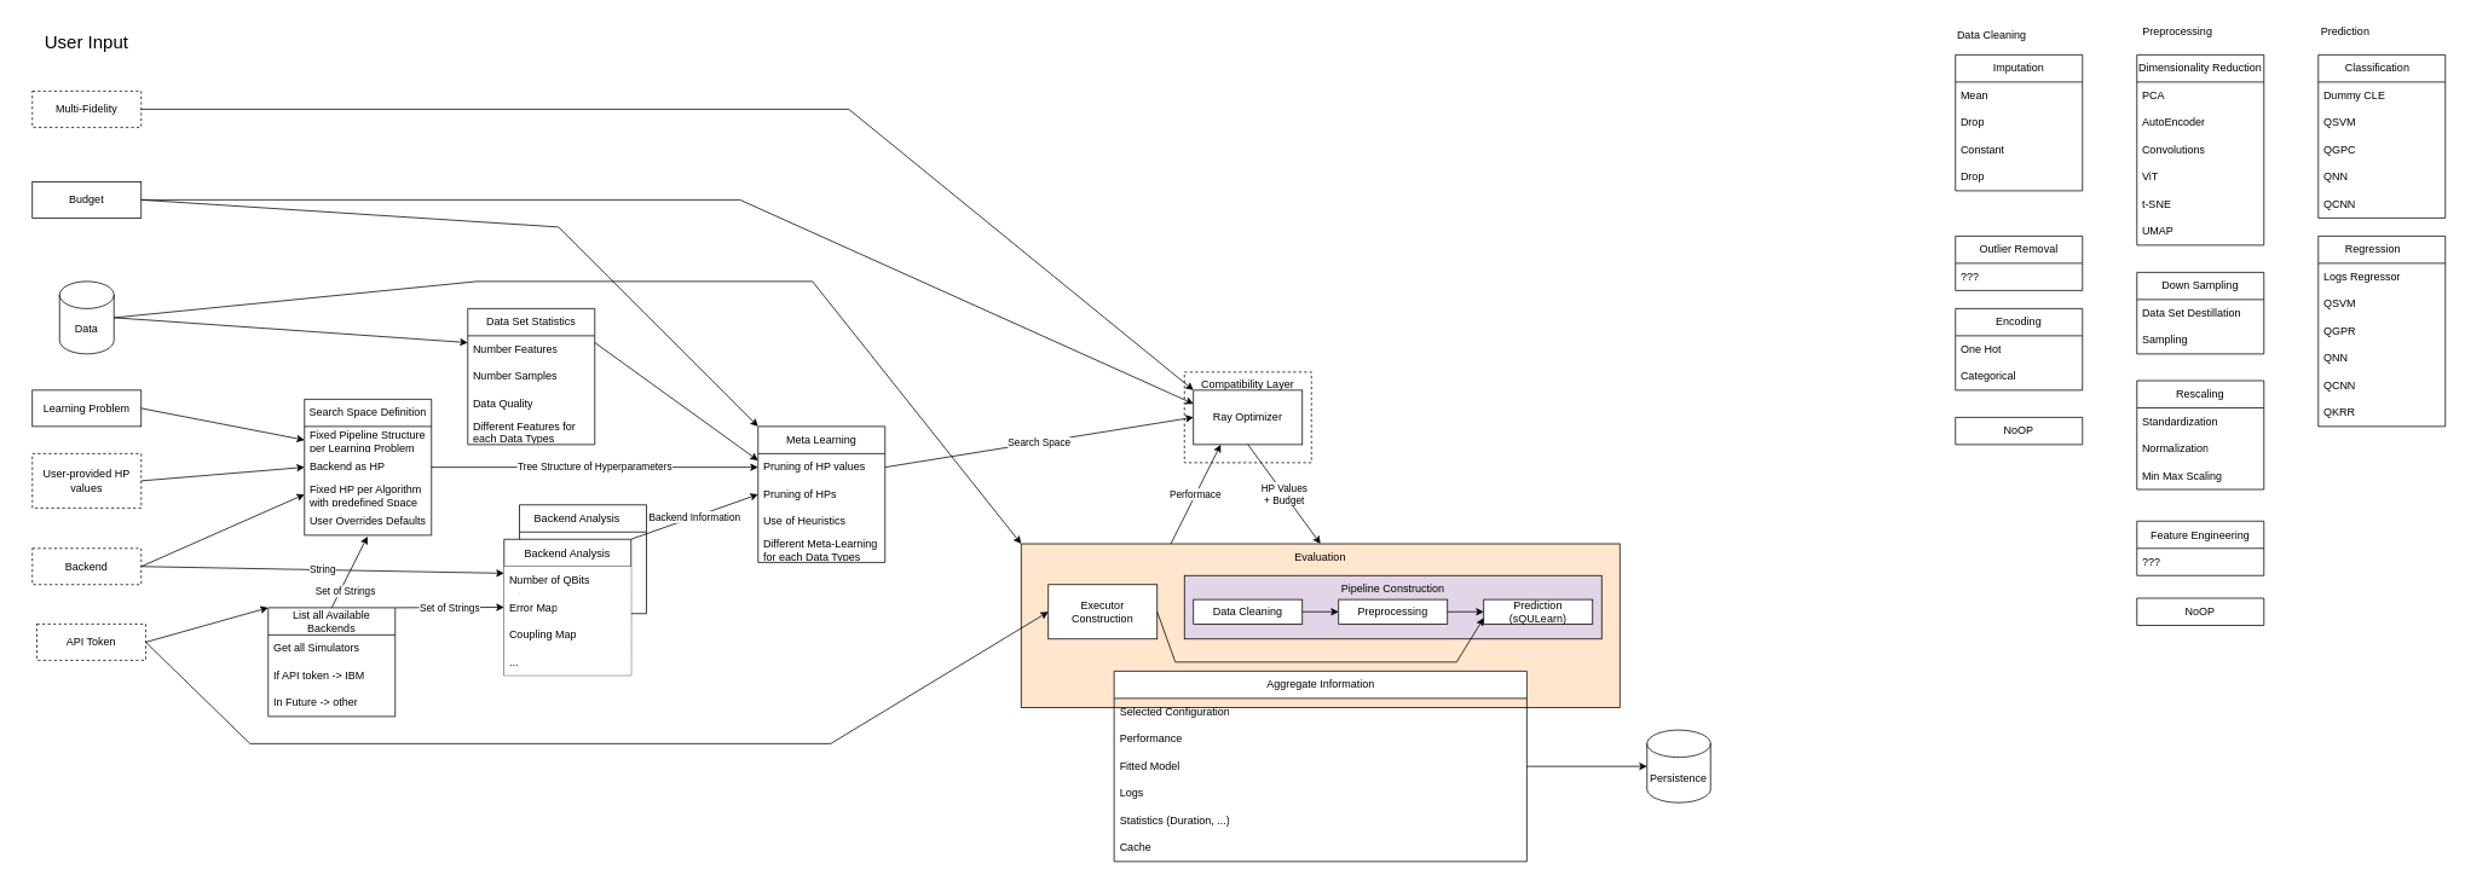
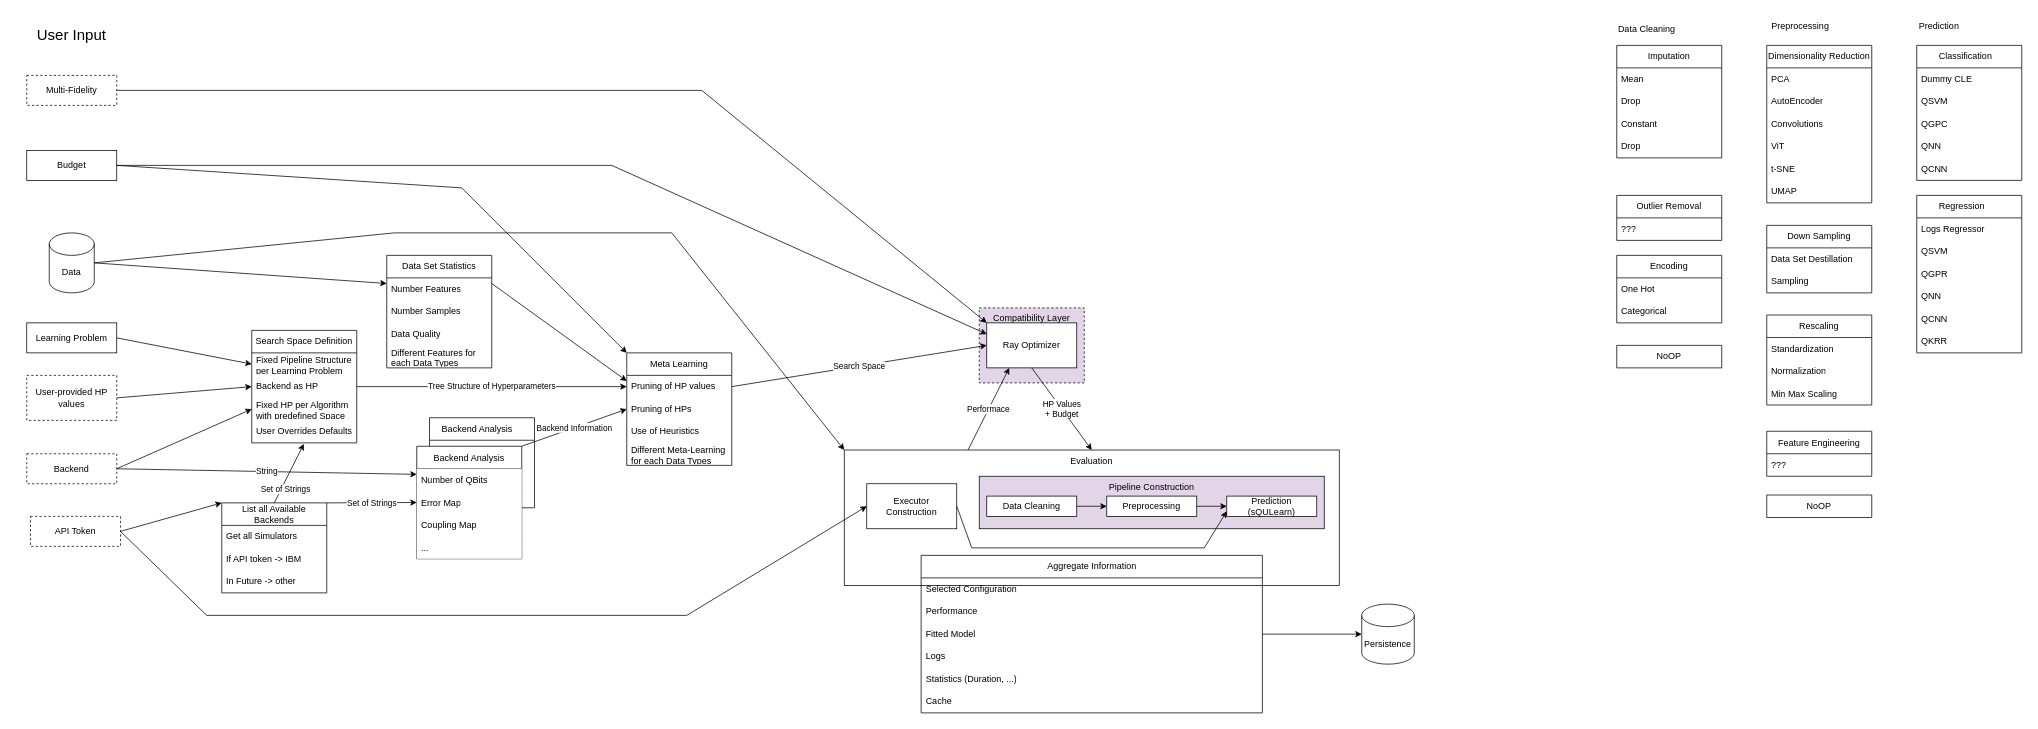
- <mxCell id="2" value="Compatibility Layer" style="rounded=0;whiteSpace=wrap;html=1;verticalAlign=top;dashed=1;" vertex="1" parent="1"><mxGeometry x="1305" y="410" width="140" height="100" as="geometry" /></mxCell>
+ <mxCell id="2" value="Compatibility Layer" style="rounded=0;whiteSpace=wrap;html=1;verticalAlign=top;dashed=1;fillColor=#e1d5e7;" vertex="1" parent="1"><mxGeometry x="1305" y="410" width="140" height="100" as="geometry" /></mxCell>
- <mxCell id="3" value="Evaluation" style="rounded=0;whiteSpace=wrap;html=1;verticalAlign=top;fillColor=#ffe6cc;" vertex="1" parent="1"><mxGeometry x="1125" y="599.5" width="660" height="180.5" as="geometry" /></mxCell>
+ <mxCell id="3" value="Evaluation" style="rounded=0;whiteSpace=wrap;html=1;verticalAlign=top;" vertex="1" parent="1"><mxGeometry x="1125" y="599.5" width="660" height="180.5" as="geometry" /></mxCell>
